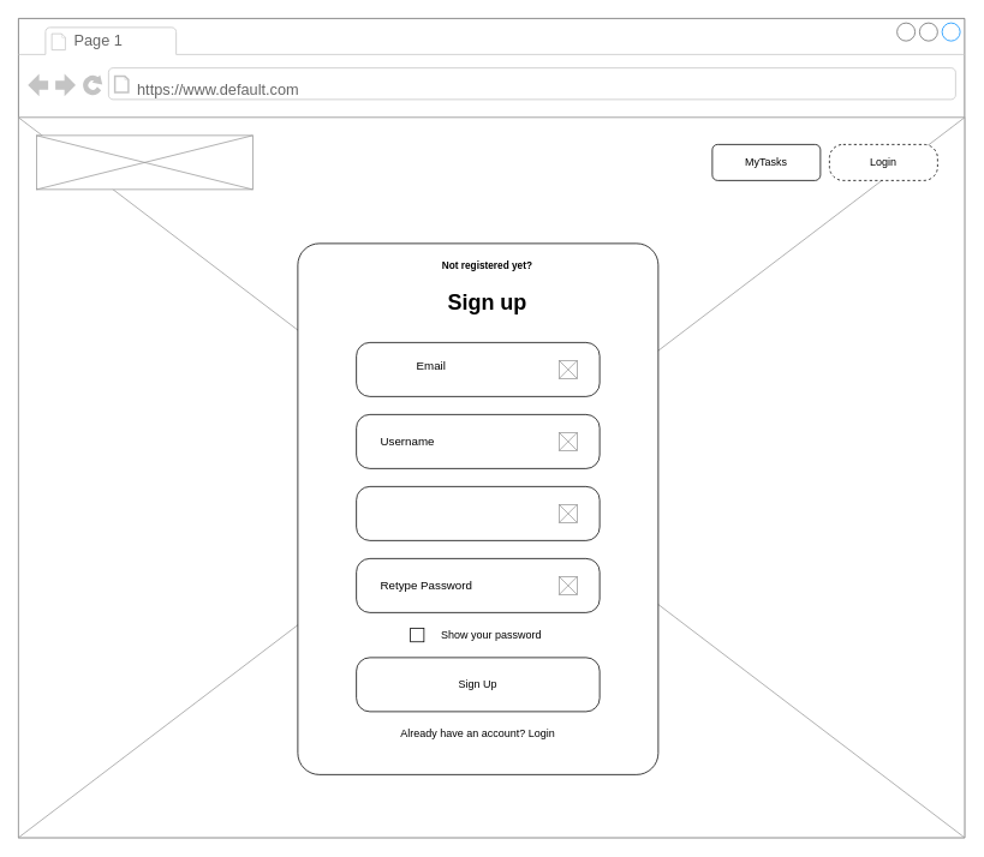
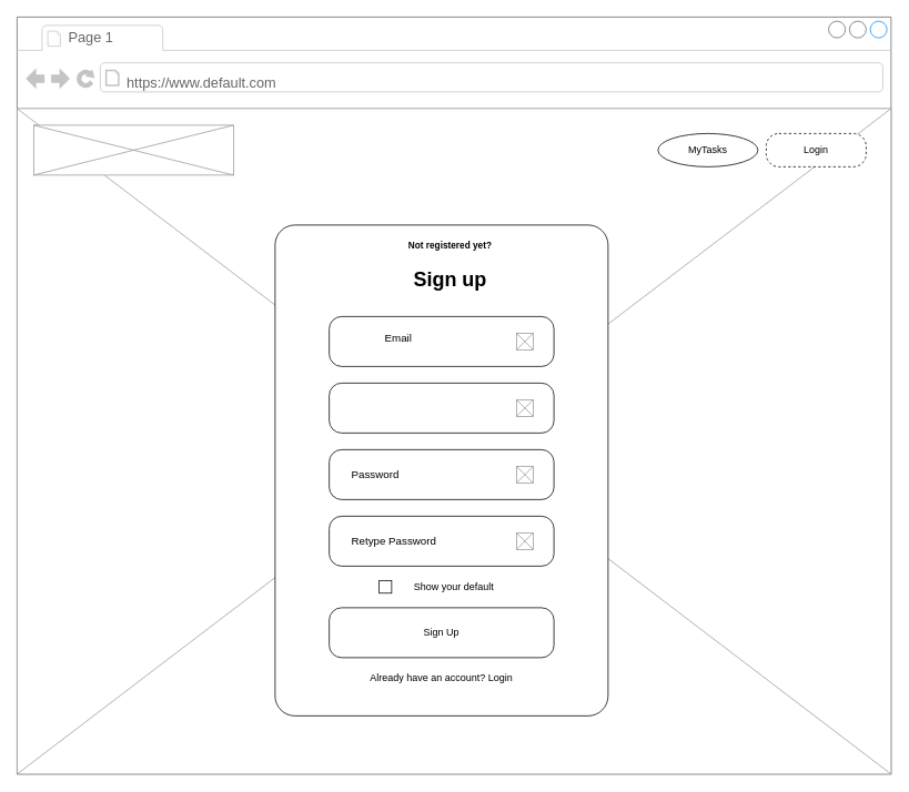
- <mxCell id="10" value="MyTasks" style="rounded=1;whiteSpace=wrap;html=1;" vertex="1" parent="2"><mxGeometry x="770" y="140" width="120" height="40" as="geometry" /></mxCell>
+ <mxCell id="10" value="MyTasks" style="ellipse;whiteSpace=wrap;html=1;" vertex="1" parent="2"><mxGeometry x="770" y="140" width="120" height="40" as="geometry" /></mxCell>
- <mxCell id="16" value="Username" style="text;html=1;strokeColor=none;fillColor=none;align=left;verticalAlign=middle;whiteSpace=wrap;rounded=0;fontSize=13;" vertex="1" parent="2"><mxGeometry x="400" y="455" width="150" height="30" as="geometry" /></mxCell>
+ <mxCell id="19" value="Password" style="text;html=1;strokeColor=none;fillColor=none;align=left;verticalAlign=middle;whiteSpace=wrap;rounded=0;fontSize=13;" vertex="1" parent="2"><mxGeometry x="400" y="535" width="150" height="30" as="geometry" /></mxCell>
- <mxCell id="25" value="Show your password" style="text;html=1;strokeColor=none;fillColor=none;align=center;verticalAlign=middle;whiteSpace=wrap;rounded=0;" vertex="1" parent="2"><mxGeometry x="435" y="670" width="180" height="30" as="geometry" /></mxCell>
+ <mxCell id="25" value="Show your default" style="text;html=1;strokeColor=none;fillColor=none;align=center;verticalAlign=middle;whiteSpace=wrap;rounded=0;" vertex="1" parent="2"><mxGeometry x="435" y="670" width="180" height="30" as="geometry" /></mxCell>
